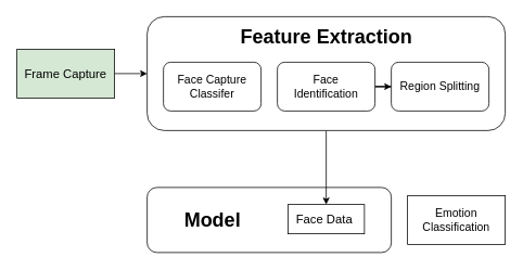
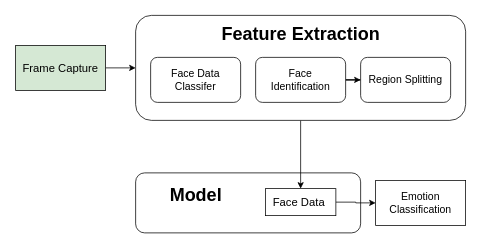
- <mxCell id="8" value="&lt;span style=&quot;font-size: 14px&quot;&gt;Face Capture Classifer&lt;/span&gt;" style="rounded=1;whiteSpace=wrap;html=1;" vertex="1" parent="1"><mxGeometry x="200" y="76" width="120" height="60" as="geometry" /></mxCell>
+ <mxCell id="8" value="&lt;span style=&quot;font-size: 14px&quot;&gt;Face Data Classifer&lt;/span&gt;" style="rounded=1;whiteSpace=wrap;html=1;" vertex="1" parent="1"><mxGeometry x="200" y="76" width="120" height="60" as="geometry" /></mxCell>
+ <mxCell id="7" style="edgeStyle=orthogonalEdgeStyle;rounded=0;orthogonalLoop=1;jettySize=auto;html=1;" edge="1" parent="1" source="11" target="14"><mxGeometry relative="1" as="geometry" /></mxCell>
- <mxCell id="15" value="Model" style="text;strokeColor=none;fillColor=none;html=1;fontSize=24;fontStyle=1;verticalAlign=middle;align=center;" vertex="1" parent="1"><mxGeometry x="210" y="250" width="100" height="40" as="geometry" /></mxCell>
+ <mxCell id="15" value="Model" style="text;strokeColor=none;fillColor=none;html=1;fontSize=24;fontStyle=1;verticalAlign=middle;align=center;" vertex="1" parent="1"><mxGeometry x="210" y="240" width="100" height="40" as="geometry" /></mxCell>
